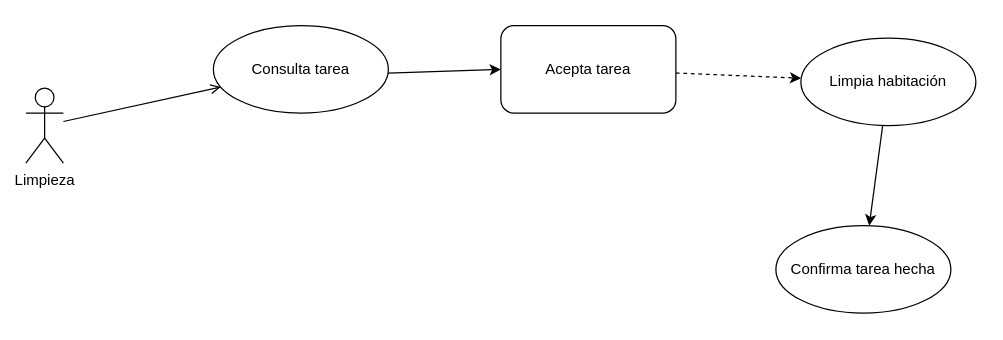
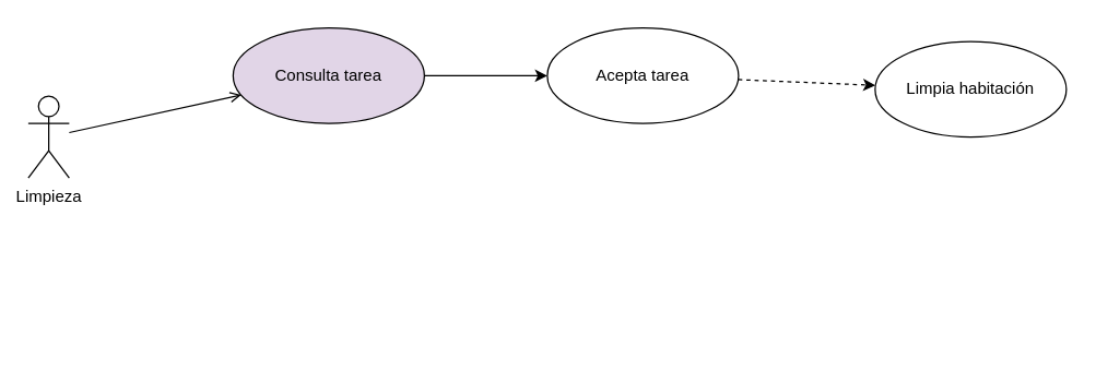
- <mxCell id="5" value="Consulta tarea" style="ellipse;whiteSpace=wrap;html=1;" vertex="1" parent="1"><mxGeometry x="170" y="20" width="140" height="70" as="geometry" /></mxCell>
+ <mxCell id="5" value="Consulta tarea" style="ellipse;whiteSpace=wrap;html=1;fillColor=#e1d5e7;" vertex="1" parent="1"><mxGeometry x="170" y="20" width="140" height="70" as="geometry" /></mxCell>
- <mxCell id="7" value="Acepta tarea" style="whiteSpace=wrap;html=1;rounded=1;" vertex="1" parent="1"><mxGeometry x="400" y="20" width="140" height="70" as="geometry" /></mxCell>
+ <mxCell id="7" value="Acepta tarea" style="ellipse;whiteSpace=wrap;html=1;" vertex="1" parent="1"><mxGeometry x="400" y="20" width="140" height="70" as="geometry" /></mxCell>
- <mxCell id="8" style="edgeStyle=none;html=1;" edge="1" parent="1" source="9" target="10"><mxGeometry relative="1" as="geometry" /></mxCell>
- <mxCell id="10" value="Confirma tarea hecha" style="ellipse;whiteSpace=wrap;html=1;" vertex="1" parent="1"><mxGeometry x="620" y="180" width="140" height="70" as="geometry" /></mxCell>
